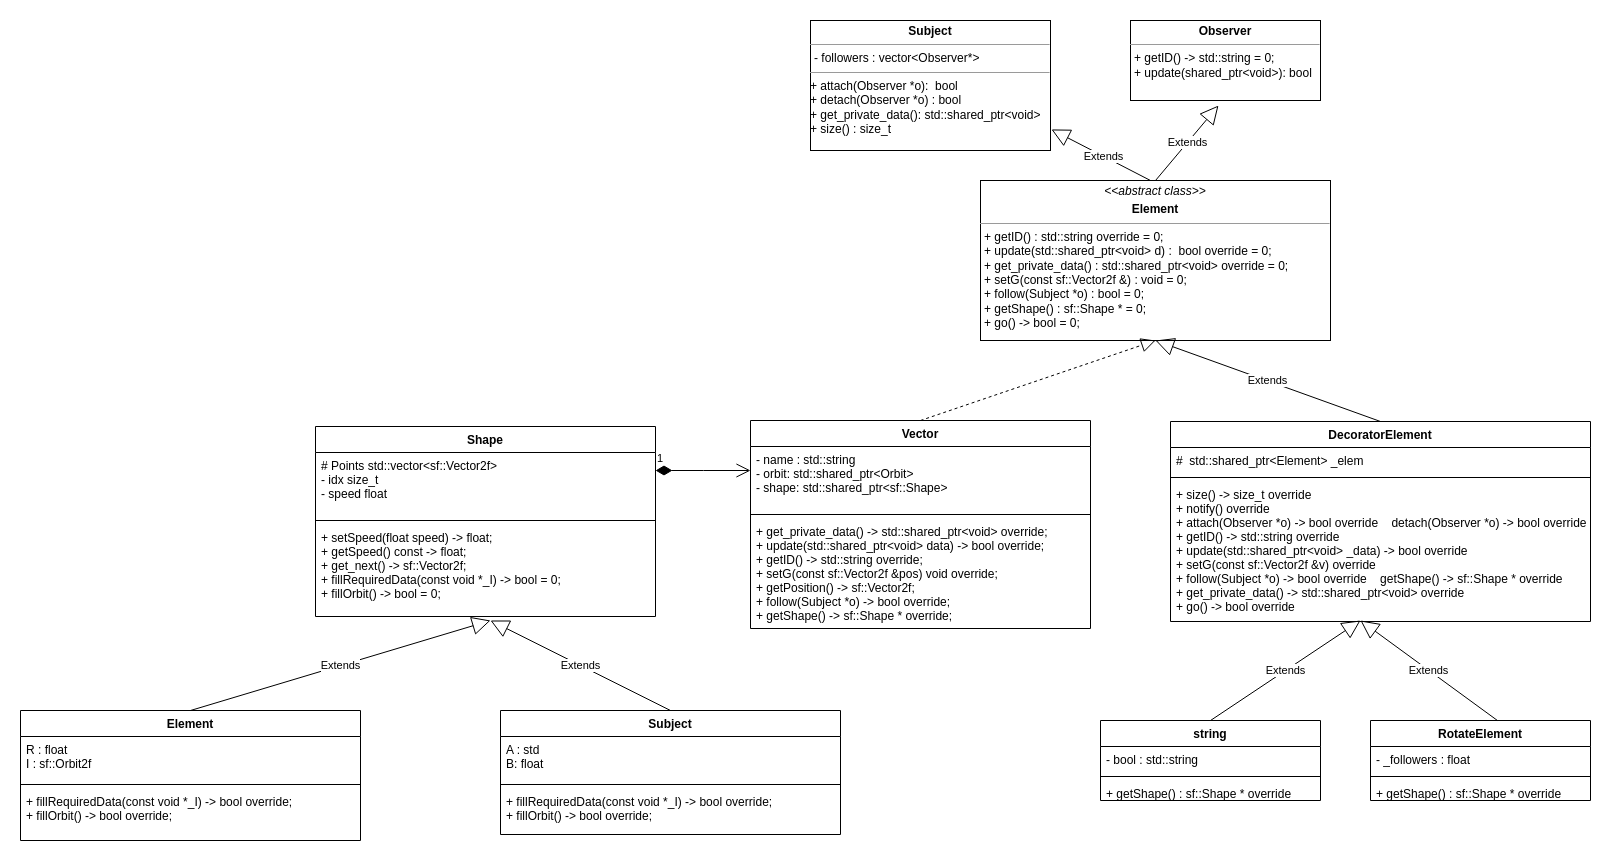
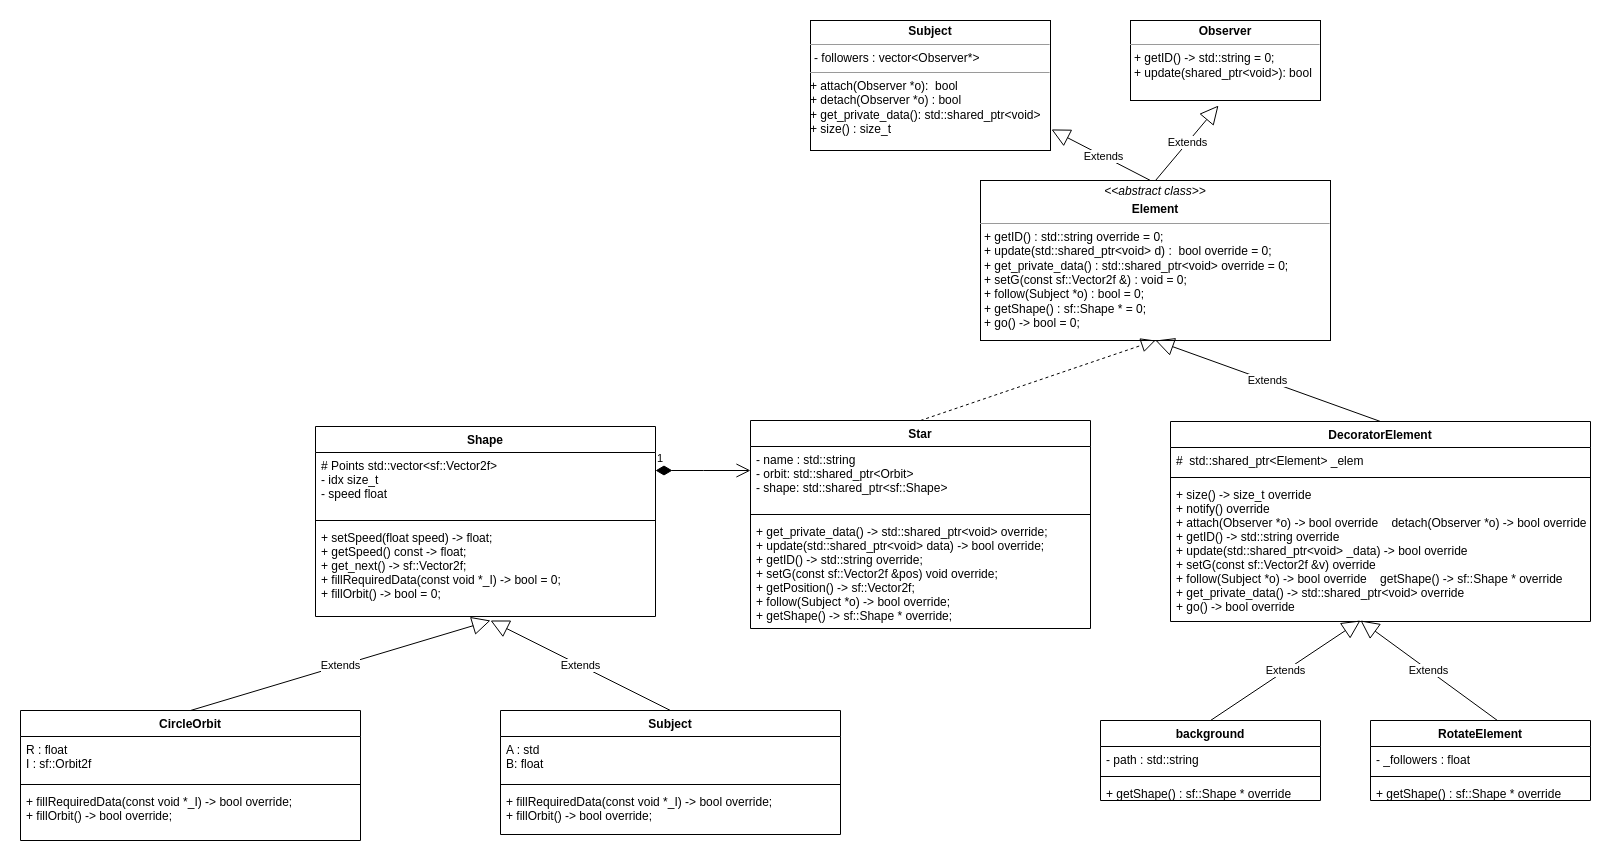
- <mxCell id="5" value="Vector" style="swimlane;fontStyle=1;align=center;verticalAlign=top;childLayout=stackLayout;horizontal=1;startSize=26;horizontalStack=0;resizeParent=1;resizeParentMax=0;resizeLast=0;collapsible=1;marginBottom=0;" parent="1" vertex="1"><mxGeometry x="750" y="420" width="340" height="208" as="geometry" /></mxCell>
+ <mxCell id="5" value="Star" style="swimlane;fontStyle=1;align=center;verticalAlign=top;childLayout=stackLayout;horizontal=1;startSize=26;horizontalStack=0;resizeParent=1;resizeParentMax=0;resizeLast=0;collapsible=1;marginBottom=0;" parent="1" vertex="1"><mxGeometry x="750" y="420" width="340" height="208" as="geometry" /></mxCell>
- <mxCell id="32" value="Element" style="swimlane;fontStyle=1;align=center;verticalAlign=top;childLayout=stackLayout;horizontal=1;startSize=26;horizontalStack=0;resizeParent=1;resizeParentMax=0;resizeLast=0;collapsible=1;marginBottom=0;" vertex="1" parent="1"><mxGeometry x="20" y="710" width="340" height="130" as="geometry" /></mxCell>
+ <mxCell id="32" value="CircleOrbit" style="swimlane;fontStyle=1;align=center;verticalAlign=top;childLayout=stackLayout;horizontal=1;startSize=26;horizontalStack=0;resizeParent=1;resizeParentMax=0;resizeLast=0;collapsible=1;marginBottom=0;" vertex="1" parent="1"><mxGeometry x="20" y="710" width="340" height="130" as="geometry" /></mxCell>
- <mxCell id="17" value="string" style="swimlane;fontStyle=1;align=center;verticalAlign=top;childLayout=stackLayout;horizontal=1;startSize=26;horizontalStack=0;resizeParent=1;resizeParentMax=0;resizeLast=0;collapsible=1;marginBottom=0;" parent="1" vertex="1"><mxGeometry x="1100" y="720" width="220" height="80" as="geometry" /></mxCell>
+ <mxCell id="17" value="background" style="swimlane;fontStyle=1;align=center;verticalAlign=top;childLayout=stackLayout;horizontal=1;startSize=26;horizontalStack=0;resizeParent=1;resizeParentMax=0;resizeLast=0;collapsible=1;marginBottom=0;" parent="1" vertex="1"><mxGeometry x="1100" y="720" width="220" height="80" as="geometry" /></mxCell>
- <mxCell id="18" value="- bool : std::string" style="text;strokeColor=none;fillColor=none;align=left;verticalAlign=top;spacingLeft=4;spacingRight=4;overflow=hidden;rotatable=0;points=[[0,0.5],[1,0.5]];portConstraint=eastwest;" parent="17" vertex="1"><mxGeometry y="26" width="220" height="26" as="geometry" /></mxCell>
+ <mxCell id="18" value="- path : std::string" style="text;strokeColor=none;fillColor=none;align=left;verticalAlign=top;spacingLeft=4;spacingRight=4;overflow=hidden;rotatable=0;points=[[0,0.5],[1,0.5]];portConstraint=eastwest;" parent="17" vertex="1"><mxGeometry y="26" width="220" height="26" as="geometry" /></mxCell>
